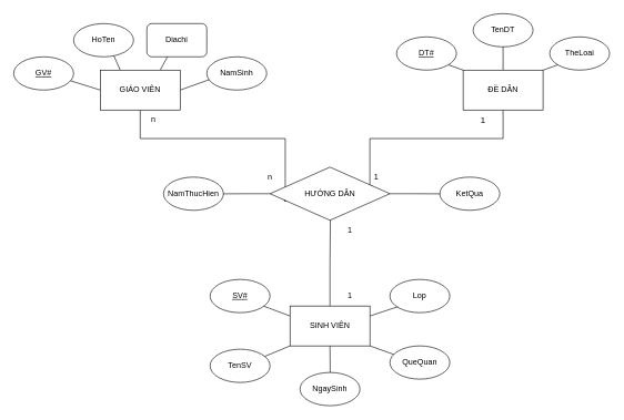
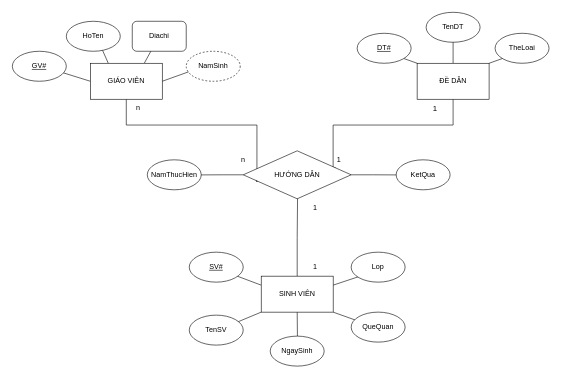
- <mxCell id="22" value="NamSinh" style="ellipse;whiteSpace=wrap;html=1;" vertex="1" parent="1"><mxGeometry x="310" y="85" width="90" height="50" as="geometry" /></mxCell>
+ <mxCell id="22" value="NamSinh" style="ellipse;whiteSpace=wrap;html=1;dashed=1;" vertex="1" parent="1"><mxGeometry x="310" y="85" width="90" height="50" as="geometry" /></mxCell>
